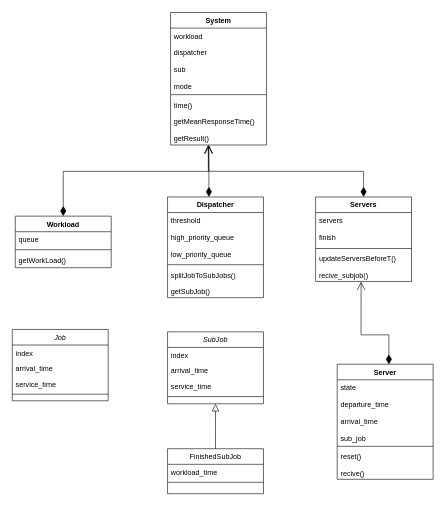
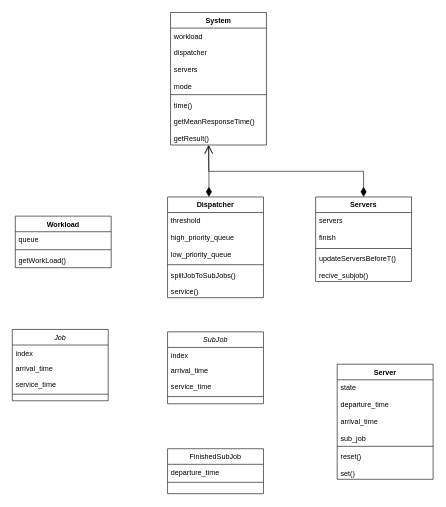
- <mxCell id="37" value="workload&#10;&#10;dispatcher&#10;&#10;sub&#10;&#10;mode&#10;" style="text;strokeColor=none;fillColor=none;align=left;verticalAlign=top;spacingLeft=4;spacingRight=4;overflow=hidden;rotatable=0;points=[[0,0.5],[1,0.5]];portConstraint=eastwest;" vertex="1" parent="36"><mxGeometry y="26" width="160" height="107" as="geometry" /></mxCell>
+ <mxCell id="37" value="workload&#10;&#10;dispatcher&#10;&#10;servers&#10;&#10;mode&#10;" style="text;strokeColor=none;fillColor=none;align=left;verticalAlign=top;spacingLeft=4;spacingRight=4;overflow=hidden;rotatable=0;points=[[0,0.5],[1,0.5]];portConstraint=eastwest;" vertex="1" parent="36"><mxGeometry y="26" width="160" height="107" as="geometry" /></mxCell>
- <mxCell id="33" value="" style="endArrow=open;html=1;endSize=12;startArrow=diamondThin;startSize=14;startFill=1;edgeStyle=orthogonalEdgeStyle;align=left;verticalAlign=bottom;rounded=0;" edge="1" parent="1" source="11" target="39"><mxGeometry x="-1" y="3" relative="1" as="geometry"><mxPoint x="135.996" y="272.2" as="sourcePoint" /><mxPoint x="347.16" y="145.004" as="targetPoint" /><Array as="points"><mxPoint x="105" y="285" /><mxPoint x="347" y="285" /></Array></mxGeometry></mxCell>
- <mxCell id="23" value="splitJobToSubJobs()&#10;&#10;getSubJob()" style="text;strokeColor=none;fillColor=none;align=left;verticalAlign=top;spacingLeft=4;spacingRight=4;overflow=hidden;rotatable=0;points=[[0,0.5],[1,0.5]];portConstraint=eastwest;" vertex="1" parent="20"><mxGeometry y="117" width="160" height="51" as="geometry" /></mxCell>
+ <mxCell id="23" value="splitJobToSubJobs()&#10;&#10;service()" style="text;strokeColor=none;fillColor=none;align=left;verticalAlign=top;spacingLeft=4;spacingRight=4;overflow=hidden;rotatable=0;points=[[0,0.5],[1,0.5]];portConstraint=eastwest;" vertex="1" parent="20"><mxGeometry y="117" width="160" height="51" as="geometry" /></mxCell>
- <mxCell id="28" value="" style="endArrow=open;html=1;endSize=12;startArrow=diamondThin;startSize=14;startFill=1;edgeStyle=orthogonalEdgeStyle;align=left;verticalAlign=bottom;rounded=0;exitX=0.539;exitY=0.002;exitDx=0;exitDy=0;exitPerimeter=0;entryX=0.474;entryY=1.007;entryDx=0;entryDy=0;entryPerimeter=0;" edge="1" parent="1" source="29" target="27"><mxGeometry x="-1" y="3" relative="1" as="geometry"><mxPoint x="648" y="595.68" as="sourcePoint" /><mxPoint x="601" y="518.68" as="targetPoint" /><Array as="points"><mxPoint x="648" y="557.68" /><mxPoint x="602" y="557.68" /></Array></mxGeometry></mxCell>
- <mxCell id="10" value="" style="endArrow=block;endSize=10;endFill=0;shadow=0;strokeWidth=1;rounded=0;edgeStyle=elbowEdgeStyle;elbow=vertical;" parent="1" source="7" target="2" edge="1"><mxGeometry width="160" relative="1" as="geometry"><mxPoint x="258" y="604.68" as="sourcePoint" /><mxPoint x="258" y="604.68" as="targetPoint" /></mxGeometry></mxCell>
- <mxCell id="32" value="reset()&#10;&#10;recive()" style="text;strokeColor=none;fillColor=none;align=left;verticalAlign=top;spacingLeft=4;spacingRight=4;overflow=hidden;rotatable=0;points=[[0,0.5],[1,0.5]];portConstraint=eastwest;" vertex="1" parent="29"><mxGeometry y="141" width="160" height="51" as="geometry" /></mxCell>
+ <mxCell id="32" value="reset()&#10;&#10;set()" style="text;strokeColor=none;fillColor=none;align=left;verticalAlign=top;spacingLeft=4;spacingRight=4;overflow=hidden;rotatable=0;points=[[0,0.5],[1,0.5]];portConstraint=eastwest;" vertex="1" parent="29"><mxGeometry y="141" width="160" height="51" as="geometry" /></mxCell>
- <mxCell id="8" value="workload_time" style="text;align=left;verticalAlign=top;spacingLeft=4;spacingRight=4;overflow=hidden;rotatable=0;points=[[0,0.5],[1,0.5]];portConstraint=eastwest;" parent="7" vertex="1"><mxGeometry y="26" width="160" height="26" as="geometry" /></mxCell>
+ <mxCell id="8" value="departure_time" style="text;align=left;verticalAlign=top;spacingLeft=4;spacingRight=4;overflow=hidden;rotatable=0;points=[[0,0.5],[1,0.5]];portConstraint=eastwest;" parent="7" vertex="1"><mxGeometry y="26" width="160" height="26" as="geometry" /></mxCell>
